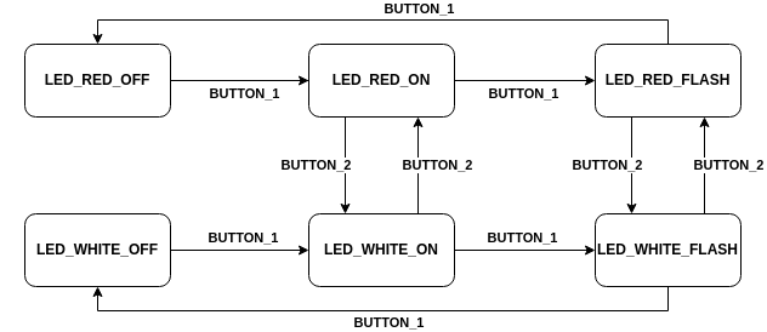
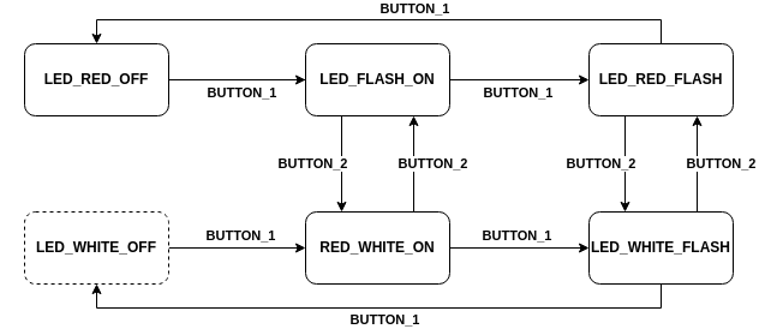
- <mxCell id="11" value="&lt;b&gt;LED_RED_ON&lt;/b&gt;" style="rounded=1;whiteSpace=wrap;html=1;" vertex="1" parent="1"><mxGeometry x="254" y="20" width="120" height="60" as="geometry" /></mxCell>
+ <mxCell id="11" value="&lt;b&gt;LED_FLASH_ON&lt;/b&gt;" style="rounded=1;whiteSpace=wrap;html=1;" vertex="1" parent="1"><mxGeometry x="254" y="20" width="120" height="60" as="geometry" /></mxCell>
- <mxCell id="6" value="&lt;b&gt;LED_WHITE_OFF&lt;/b&gt;" style="rounded=1;whiteSpace=wrap;html=1;" vertex="1" parent="1"><mxGeometry x="20" y="160" width="120" height="60" as="geometry" /></mxCell>
+ <mxCell id="6" value="&lt;b&gt;LED_WHITE_OFF&lt;/b&gt;" style="rounded=1;whiteSpace=wrap;html=1;dashed=1;" vertex="1" parent="1"><mxGeometry x="20" y="160" width="120" height="60" as="geometry" /></mxCell>
- <mxCell id="14" value="&lt;b&gt;LED_WHITE_ON&lt;/b&gt;" style="rounded=1;whiteSpace=wrap;html=1;" vertex="1" parent="1"><mxGeometry x="254" y="160" width="120" height="60" as="geometry" /></mxCell>
+ <mxCell id="14" value="&lt;b&gt;RED_WHITE_ON&lt;/b&gt;" style="rounded=1;whiteSpace=wrap;html=1;" vertex="1" parent="1"><mxGeometry x="254" y="160" width="120" height="60" as="geometry" /></mxCell>
